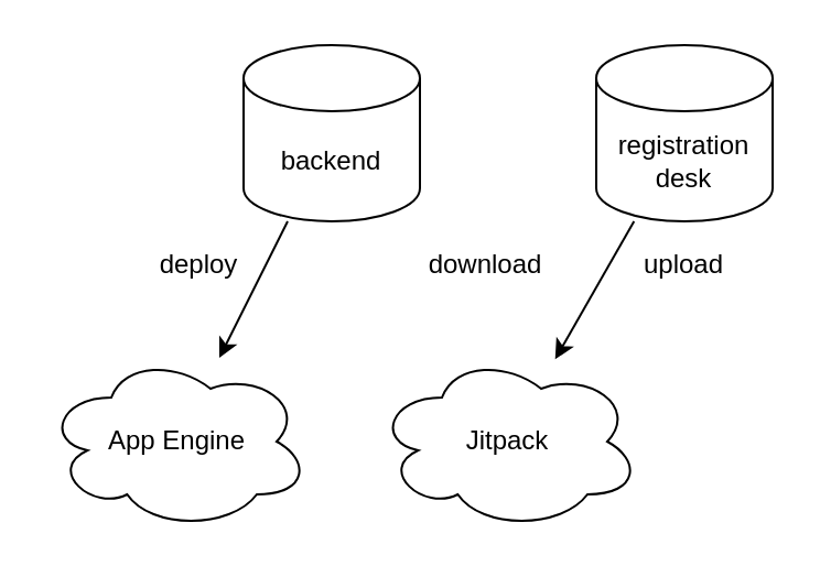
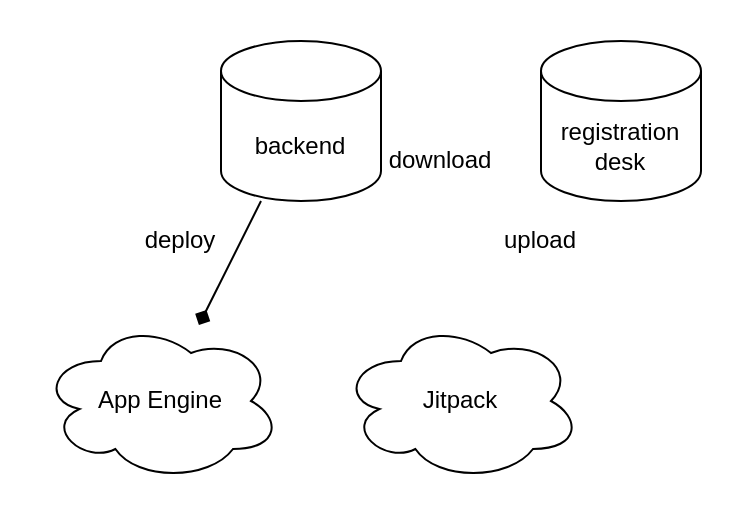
- <mxCell id="10" value="download" style="text;html=1;strokeColor=none;fillColor=none;align=center;verticalAlign=middle;whiteSpace=wrap;rounded=0;" vertex="1" parent="1"><mxGeometry x="200" y="110" width="40" height="20" as="geometry" /></mxCell>
+ <mxCell id="10" value="download" style="text;html=1;strokeColor=none;fillColor=none;align=center;verticalAlign=middle;whiteSpace=wrap;rounded=0;" vertex="1" parent="1"><mxGeometry x="200" y="70" width="40" height="20" as="geometry" /></mxCell>
- <mxCell id="9" value="upload" style="text;html=1;strokeColor=none;fillColor=none;align=center;verticalAlign=middle;whiteSpace=wrap;rounded=0;" vertex="1" parent="1"><mxGeometry x="290" y="110" width="40" height="20" as="geometry" /></mxCell>
+ <mxCell id="9" value="upload" style="text;html=1;strokeColor=none;fillColor=none;align=center;verticalAlign=middle;whiteSpace=wrap;rounded=0;" vertex="1" parent="1"><mxGeometry x="250" y="110" width="40" height="20" as="geometry" /></mxCell>
- <mxCell id="6" value="" style="endArrow=classic;html=1;" edge="1" parent="1" source="4" target="2"><mxGeometry width="50" height="50" relative="1" as="geometry"><mxPoint x="460" y="110" as="sourcePoint" /><mxPoint x="510" y="60" as="targetPoint" /></mxGeometry></mxCell>
- <mxCell id="7" value="" style="endArrow=classic;html=1;" edge="1" parent="1" source="3" target="5"><mxGeometry width="50" height="50" relative="1" as="geometry"><mxPoint x="140" y="260" as="sourcePoint" /><mxPoint x="190" y="210" as="targetPoint" /></mxGeometry></mxCell>
+ <mxCell id="7" value="" style="endArrow=diamond;html=1;" edge="1" parent="1" source="3" target="5"><mxGeometry width="50" height="50" relative="1" as="geometry"><mxPoint x="140" y="260" as="sourcePoint" /><mxPoint x="190" y="210" as="targetPoint" /></mxGeometry></mxCell>
